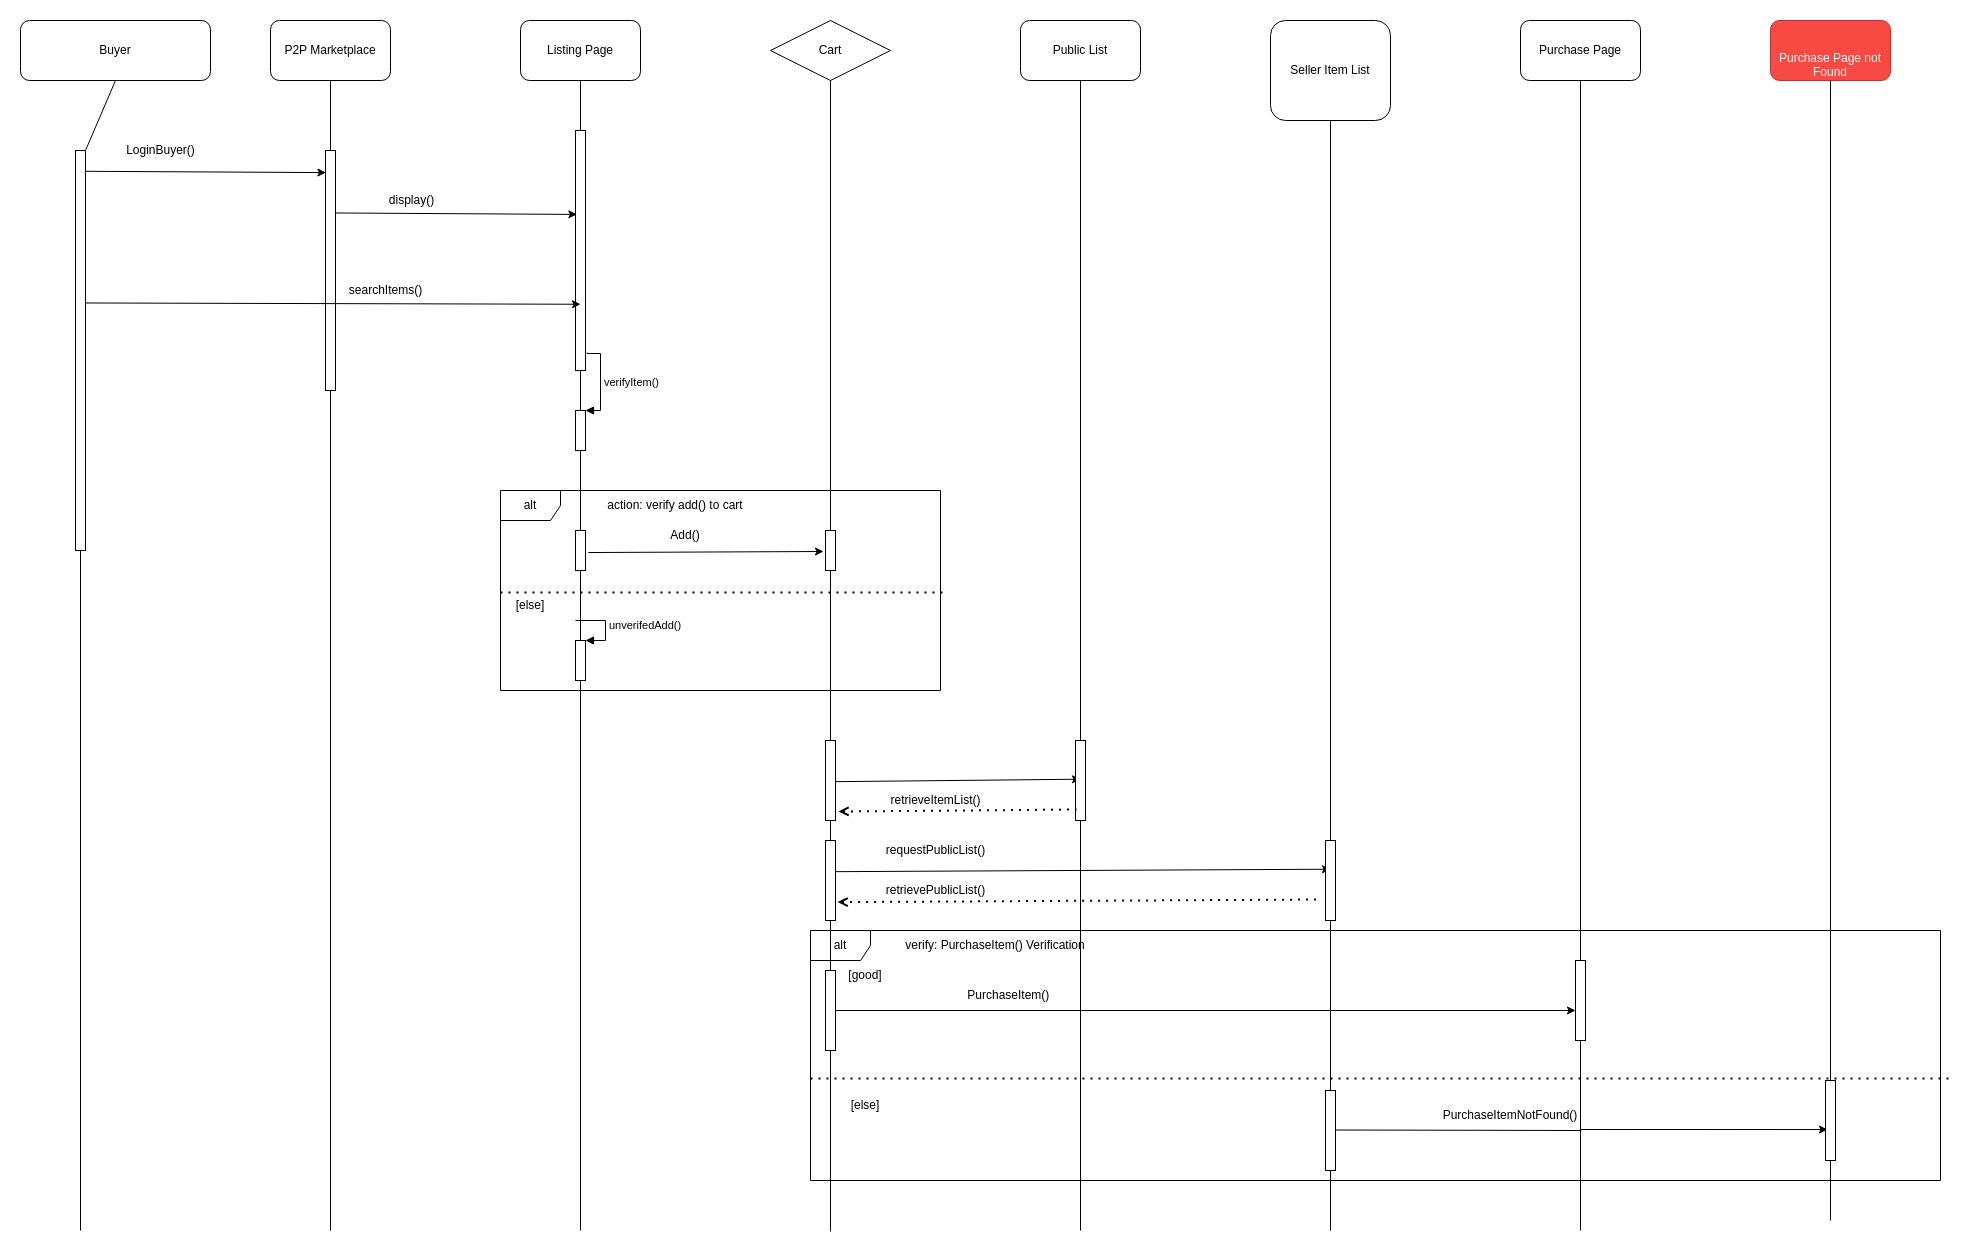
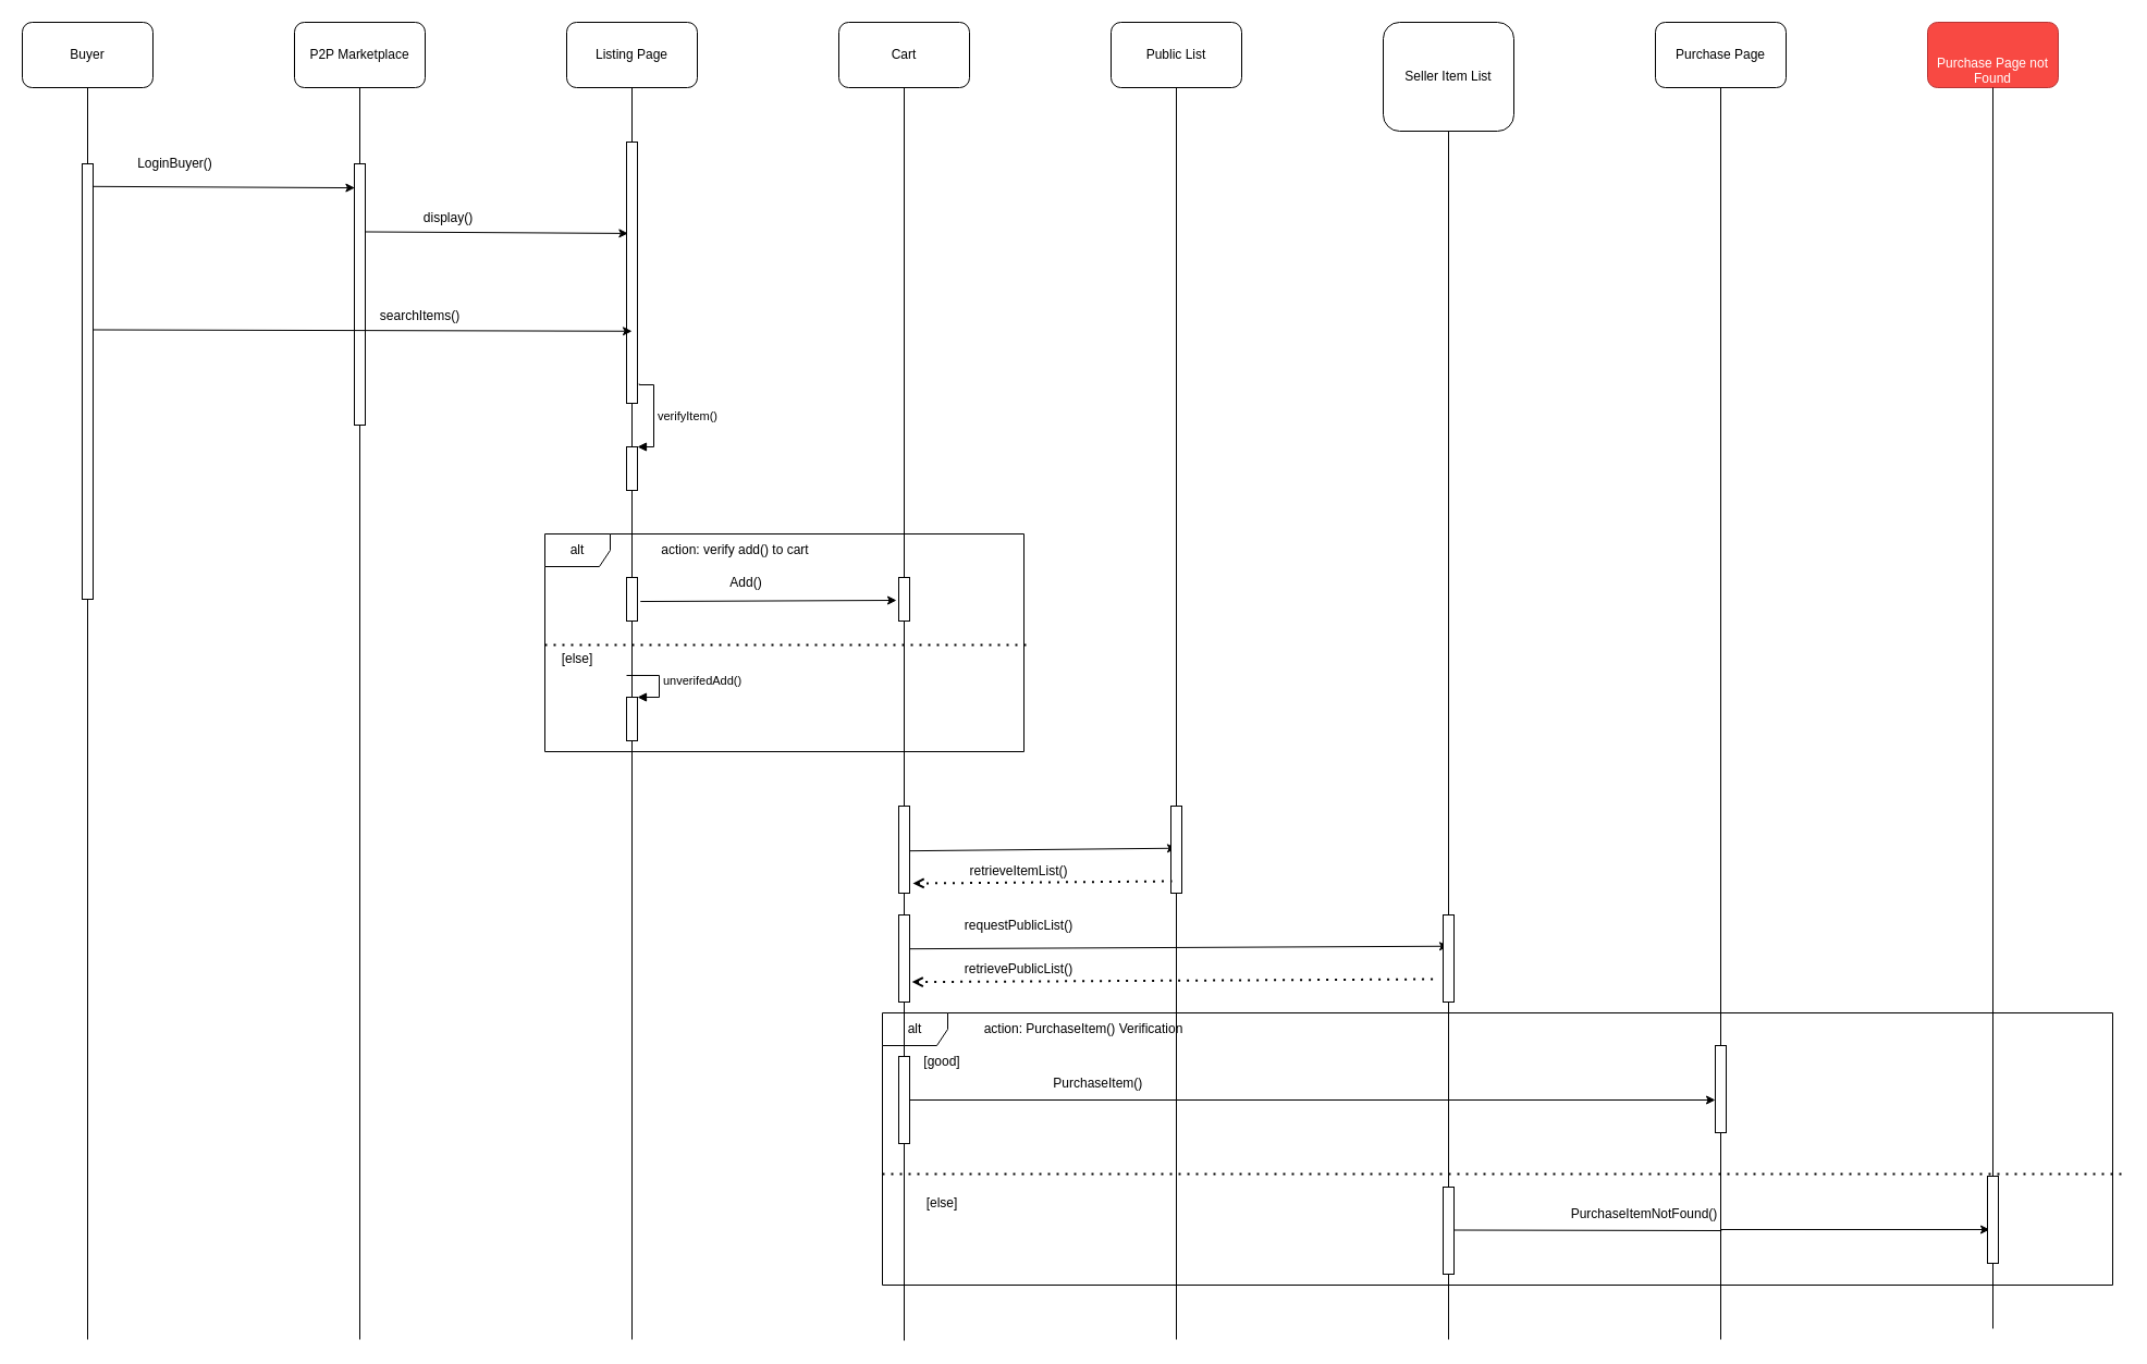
- <mxCell id="3" value="Buyer" style="rounded=1;whiteSpace=wrap;html=1;" parent="1" vertex="1"><mxGeometry x="20" y="20" width="190" height="60" as="geometry" /></mxCell>
+ <mxCell id="3" value="Buyer" style="rounded=1;whiteSpace=wrap;html=1;" parent="1" vertex="1"><mxGeometry x="20" y="20" width="120" height="60" as="geometry" /></mxCell>
- <mxCell id="9" value="Cart" style="rhombus;whiteSpace=wrap;html=1;" parent="1" vertex="1"><mxGeometry x="770" y="20" width="120" height="60" as="geometry" /></mxCell>
+ <mxCell id="9" value="Cart" style="rounded=1;whiteSpace=wrap;html=1;" parent="1" vertex="1"><mxGeometry x="770" y="20" width="120" height="60" as="geometry" /></mxCell>
- <mxCell id="63" value="verify: PurchaseItem() Verification" style="text;html=1;strokeColor=none;fillColor=none;align=center;verticalAlign=middle;whiteSpace=wrap;rounded=0;" parent="1" vertex="1"><mxGeometry x="880" y="930" width="230" height="30" as="geometry" /></mxCell>
+ <mxCell id="63" value="action: PurchaseItem() Verification" style="text;html=1;strokeColor=none;fillColor=none;align=center;verticalAlign=middle;whiteSpace=wrap;rounded=0;" parent="1" vertex="1"><mxGeometry x="880" y="930" width="230" height="30" as="geometry" /></mxCell>
